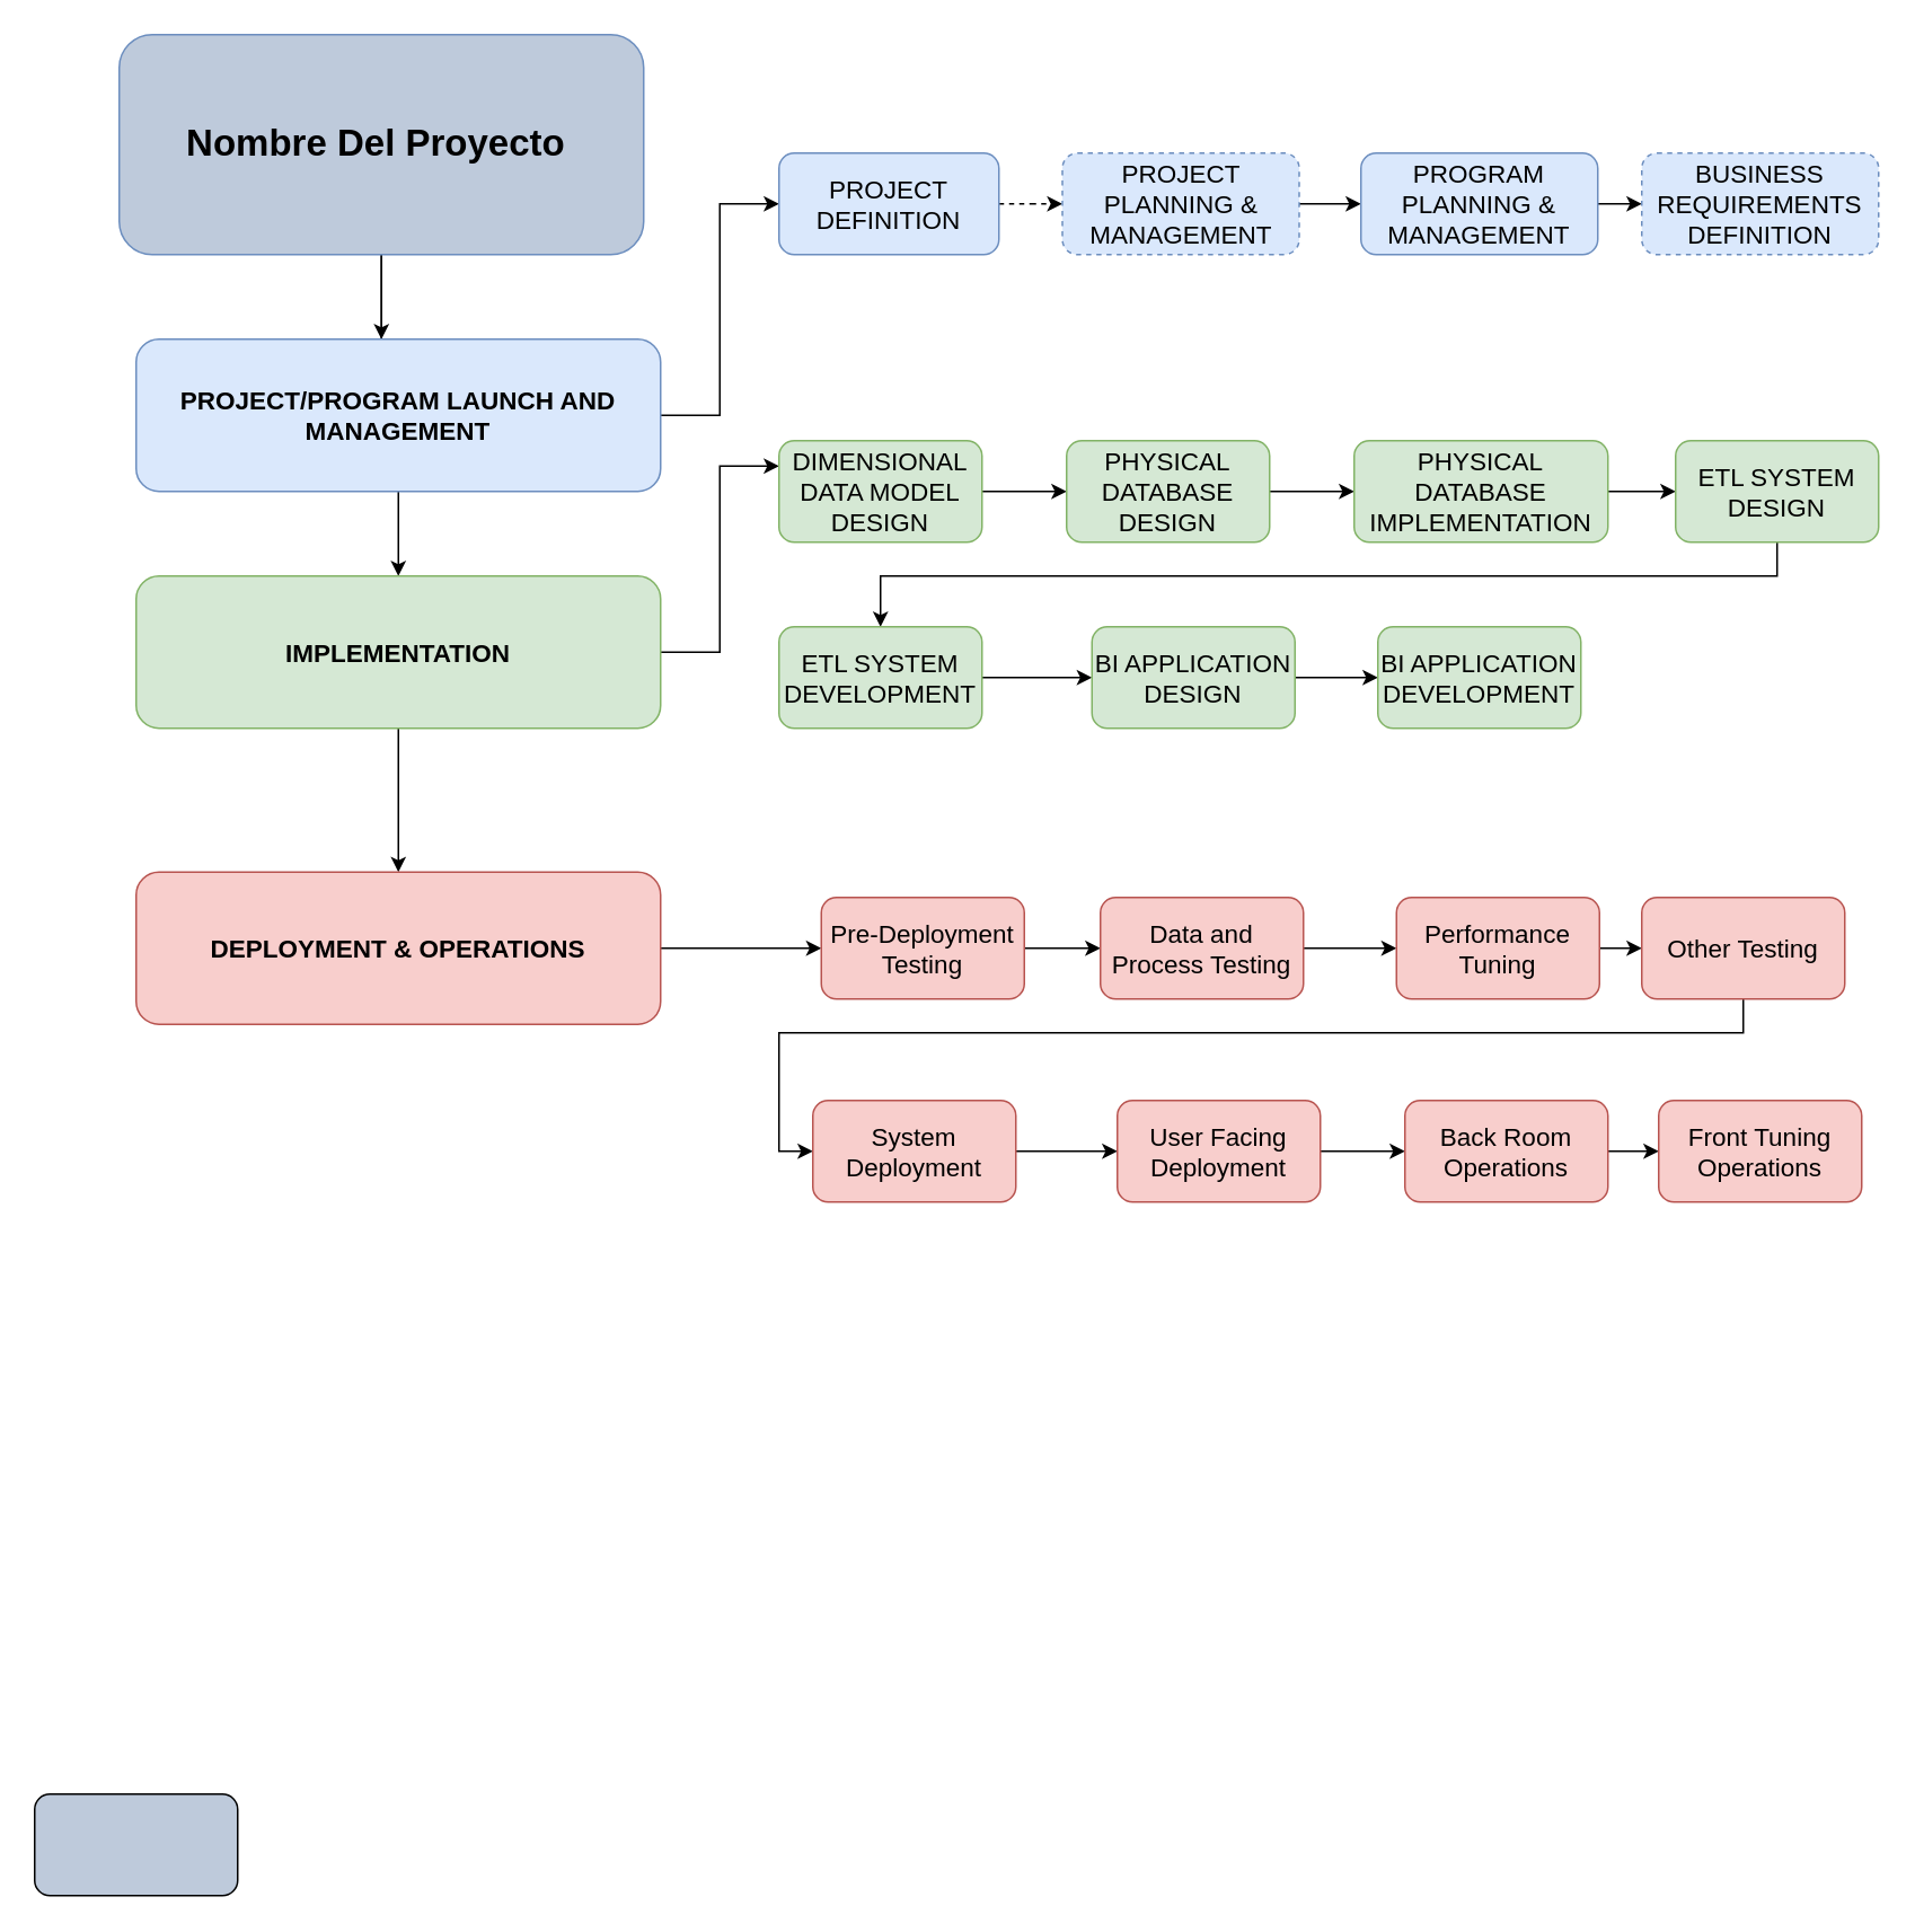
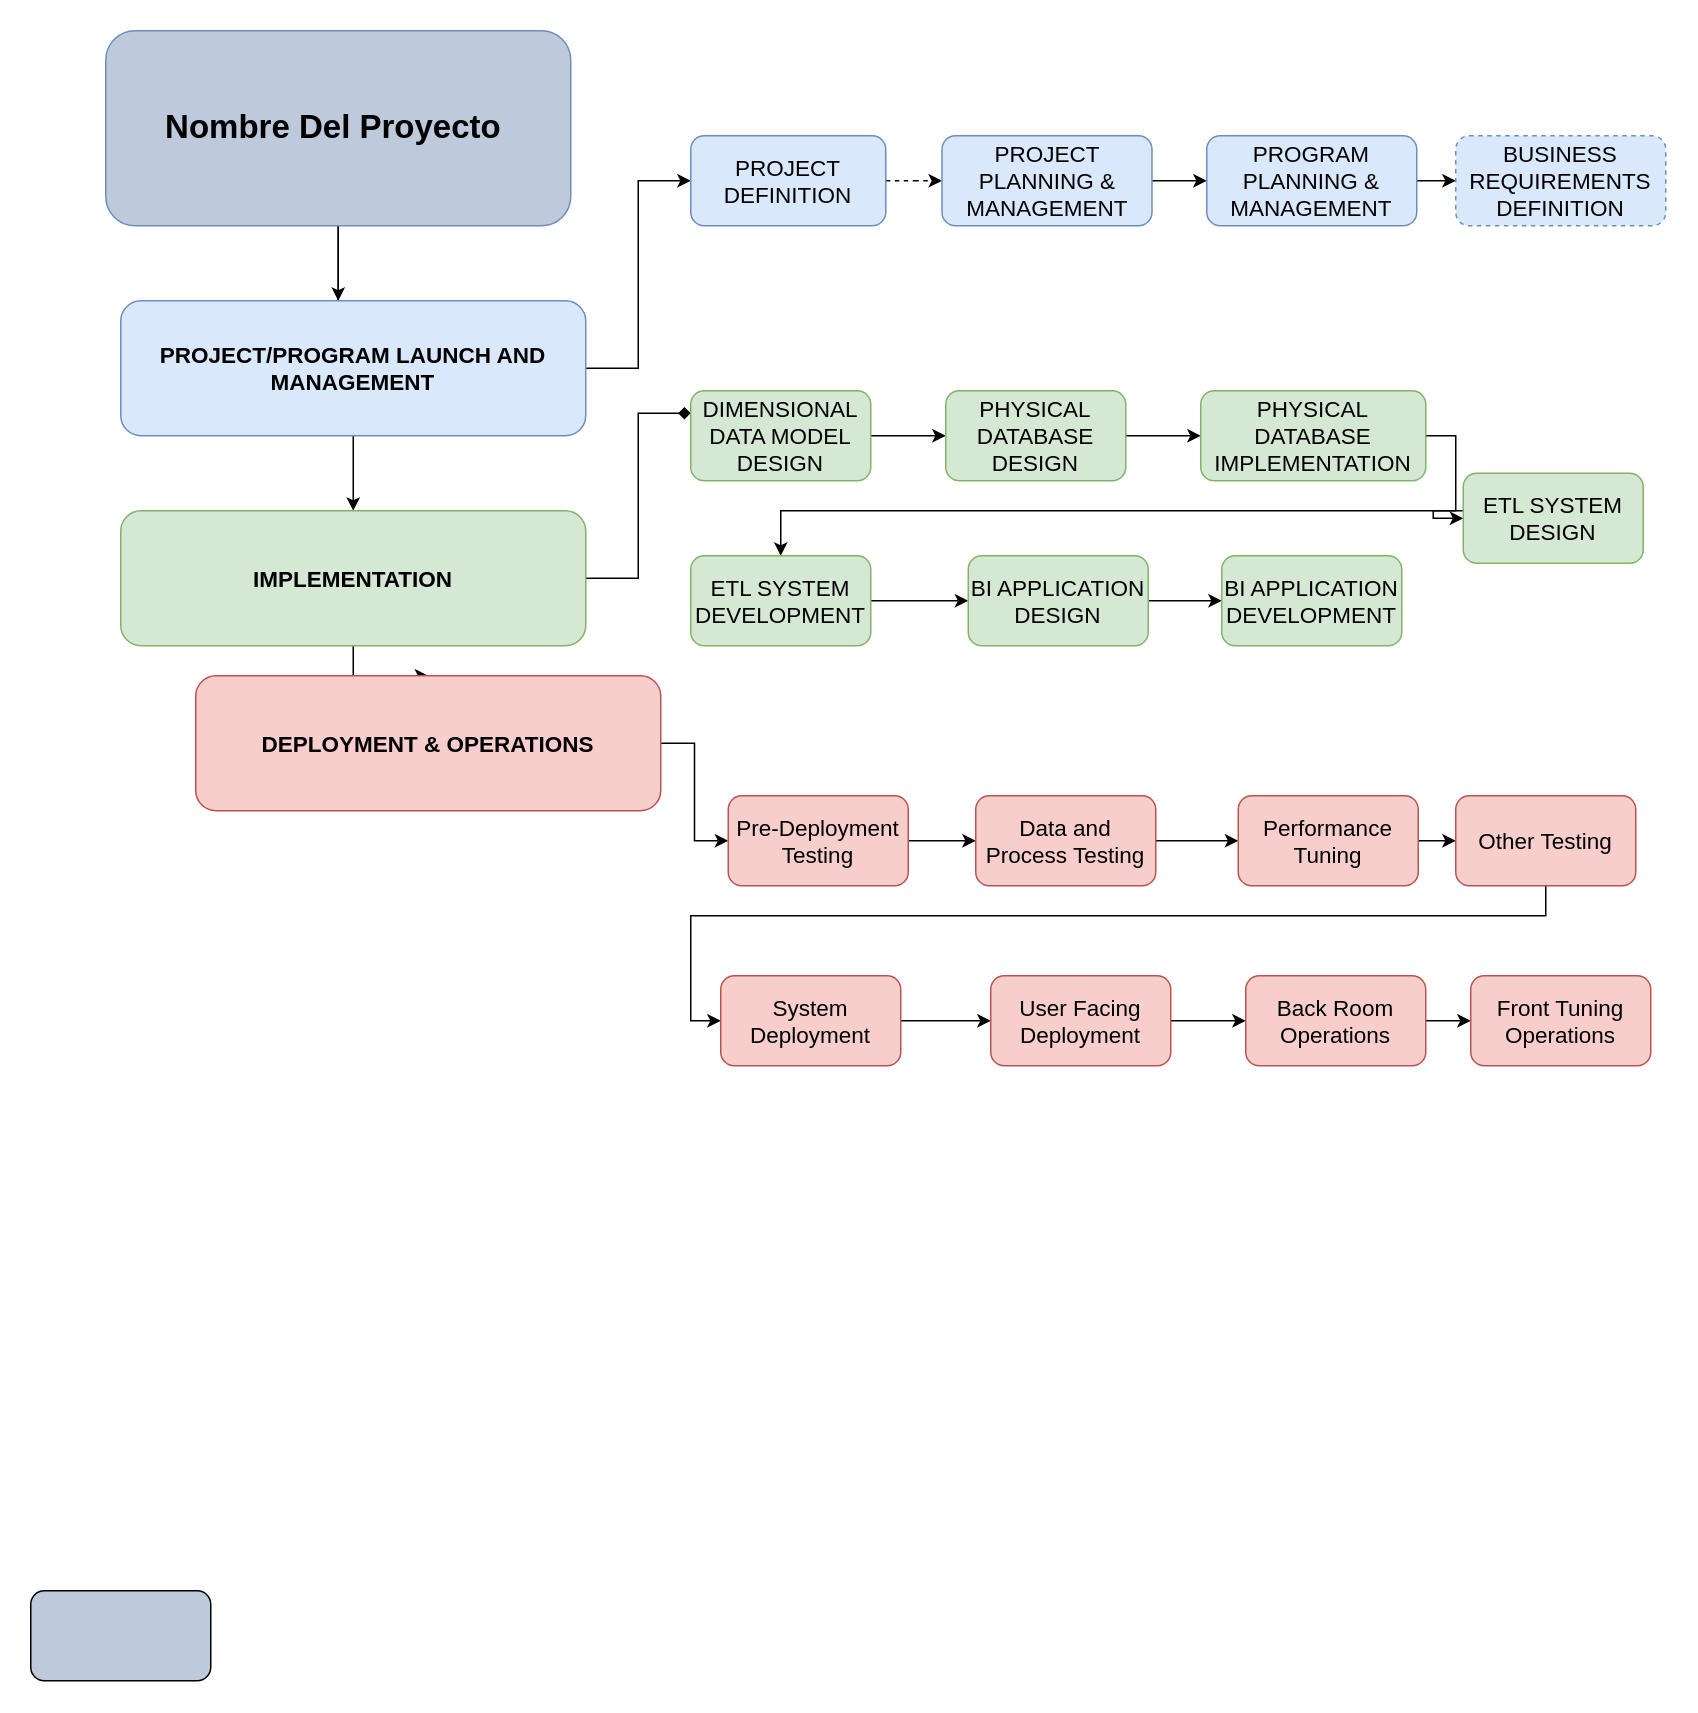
- <mxCell id="10" value="PROJECT PLANNING &amp;amp; MANAGEMENT" parent="1" style="rounded=1;whiteSpace=wrap;html=1;fontSize=15;fillColor=#dae8fc;strokeColor=#6c8ebf;dashed=1;" vertex="1"><mxGeometry as="geometry" x="627.5" y="90" width="140" height="60" /></mxCell>
+ <mxCell id="10" value="PROJECT PLANNING &amp;amp; MANAGEMENT" parent="1" style="rounded=1;whiteSpace=wrap;html=1;fontSize=15;fillColor=#dae8fc;strokeColor=#6c8ebf;" vertex="1"><mxGeometry as="geometry" x="627.5" y="90" width="140" height="60" /></mxCell>
- <mxCell id="14" parent="1" style="edgeStyle=orthogonalEdgeStyle;rounded=0;orthogonalLoop=1;jettySize=auto;html=1;entryX=0;entryY=0.25;entryDx=0;entryDy=0;fontSize=15;" edge="1" target="20" source="16"><mxGeometry as="geometry" relative="1" /></mxCell>
+ <mxCell id="14" parent="1" style="edgeStyle=orthogonalEdgeStyle;rounded=0;orthogonalLoop=1;jettySize=auto;html=1;entryX=0;entryY=0.25;entryDx=0;entryDy=0;fontSize=15;endArrow=diamond;" edge="1" target="20" source="16"><mxGeometry as="geometry" relative="1" /></mxCell>
- <mxCell id="26" value="ETL SYSTEM DESIGN" parent="1" style="rounded=1;whiteSpace=wrap;html=1;fillColor=#d5e8d4;fontSize=15;strokeColor=#82b366;" vertex="1"><mxGeometry as="geometry" x="990" y="260" width="120" height="60" /></mxCell>
+ <mxCell id="26" value="ETL SYSTEM DESIGN" parent="1" style="rounded=1;whiteSpace=wrap;html=1;fillColor=#d5e8d4;fontSize=15;strokeColor=#82b366;" vertex="1"><mxGeometry x="975" y="315" as="geometry" width="120" height="60" /></mxCell>
- <mxCell id="18" value="DEPLOYMENT &amp;amp; OPERATIONS" parent="1" style="rounded=1;whiteSpace=wrap;html=1;fontSize=15;fillColor=#f8cecc;strokeColor=#b85450;fontStyle=1" vertex="1"><mxGeometry as="geometry" x="80" y="515" width="310" height="90" /></mxCell>
+ <mxCell id="18" value="DEPLOYMENT &amp;amp; OPERATIONS" parent="1" style="rounded=1;whiteSpace=wrap;html=1;fontSize=15;fillColor=#f8cecc;strokeColor=#b85450;fontStyle=1" vertex="1"><mxGeometry x="130" y="450" as="geometry" width="310" height="90" /></mxCell>
